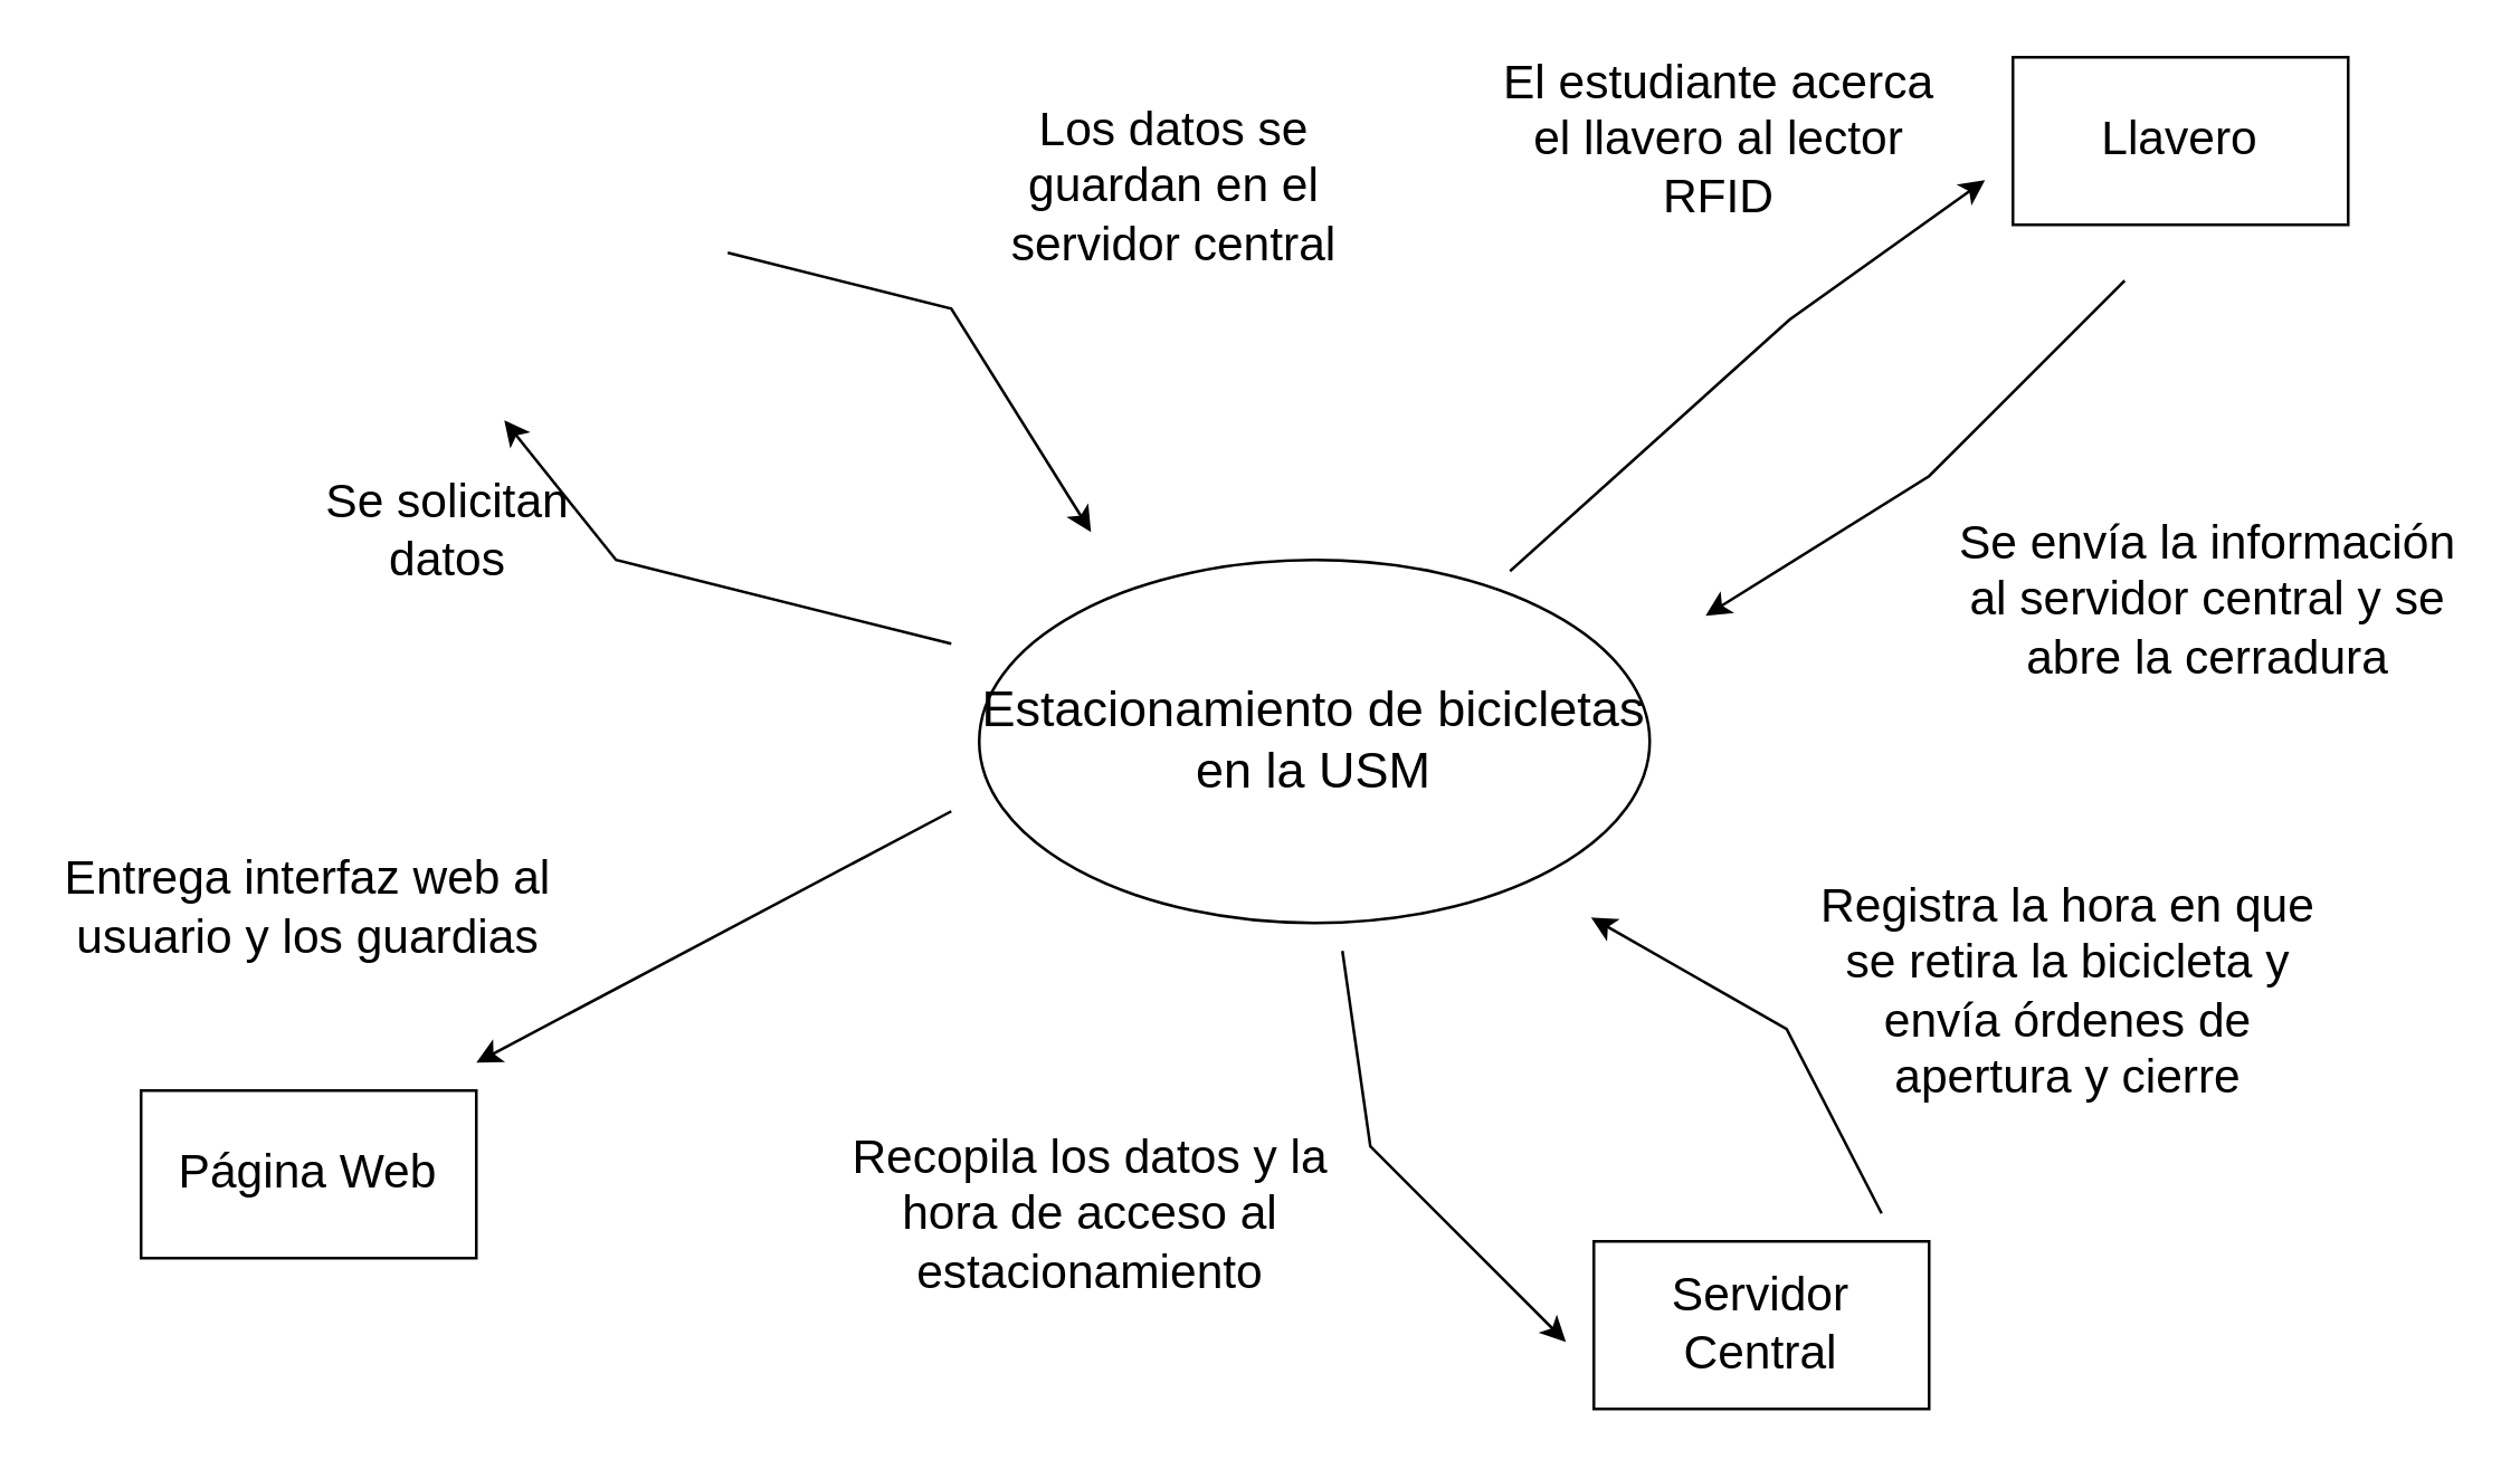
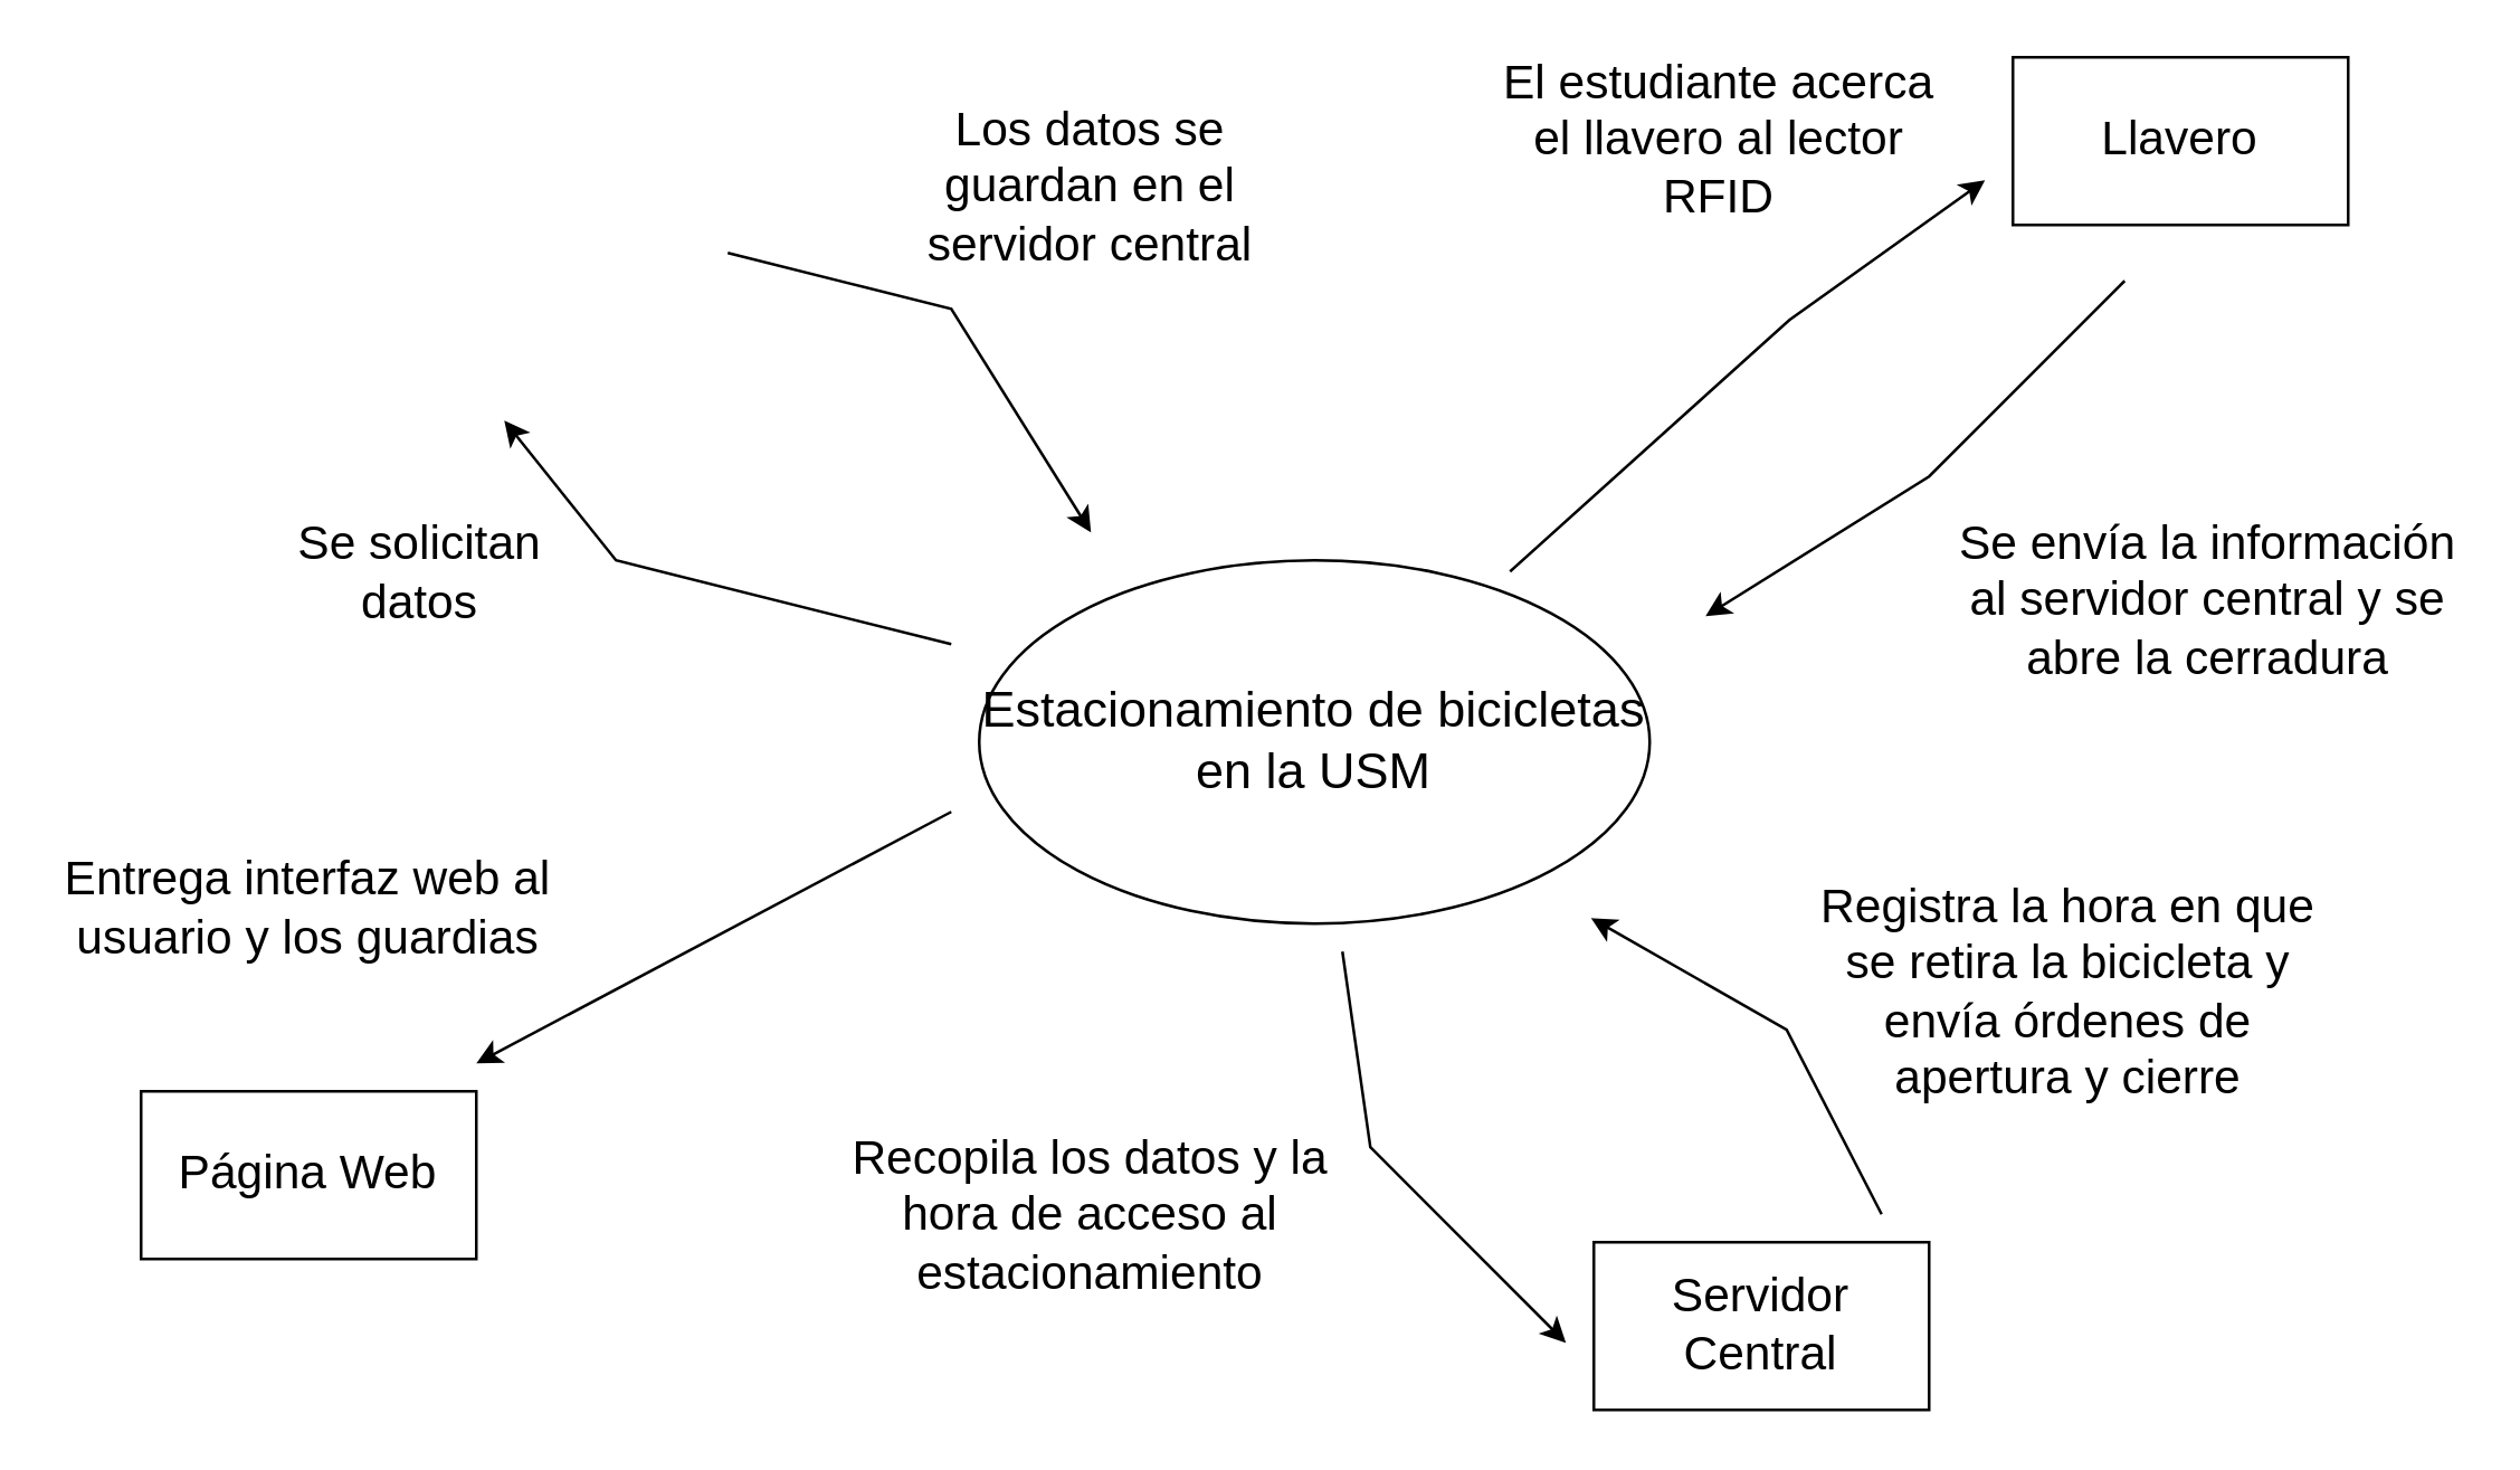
- <mxCell id="16" value="&lt;font style=&quot;font-size: 17px;&quot;&gt;Los datos se guardan en el servidor central&lt;/font&gt;" style="text;html=1;align=center;verticalAlign=middle;whiteSpace=wrap;rounded=0;" parent="1" vertex="1"><mxGeometry x="350" y="40" width="140" height="54" as="geometry" /></mxCell>
+ <mxCell id="16" value="&lt;font style=&quot;font-size: 17px;&quot;&gt;Los datos se guardan en el servidor central&lt;/font&gt;" style="text;html=1;align=center;verticalAlign=middle;whiteSpace=wrap;rounded=0;" parent="1" vertex="1"><mxGeometry x="320" y="40" width="140" height="54" as="geometry" /></mxCell>
- <mxCell id="15" value="&lt;font style=&quot;font-size: 17px;&quot;&gt;Se solicitan datos&lt;/font&gt;" style="text;html=1;align=center;verticalAlign=middle;whiteSpace=wrap;rounded=0;" parent="1" vertex="1"><mxGeometry x="100" y="165" width="120" height="50" as="geometry" /></mxCell>
+ <mxCell id="15" value="&lt;font style=&quot;font-size: 17px;&quot;&gt;Se solicitan datos&lt;/font&gt;" style="text;html=1;align=center;verticalAlign=middle;whiteSpace=wrap;rounded=0;" parent="1" vertex="1"><mxGeometry x="90" y="180" width="120" height="50" as="geometry" /></mxCell>
